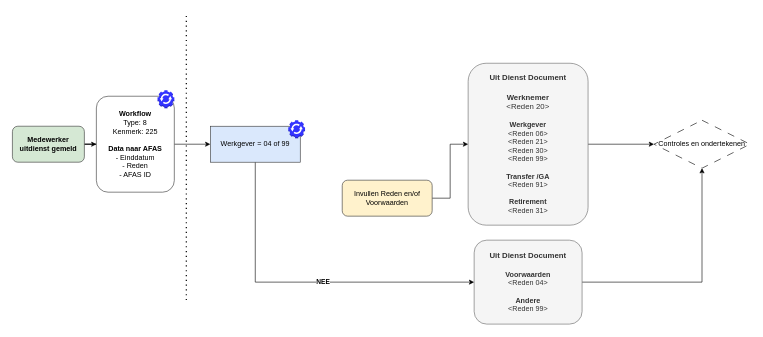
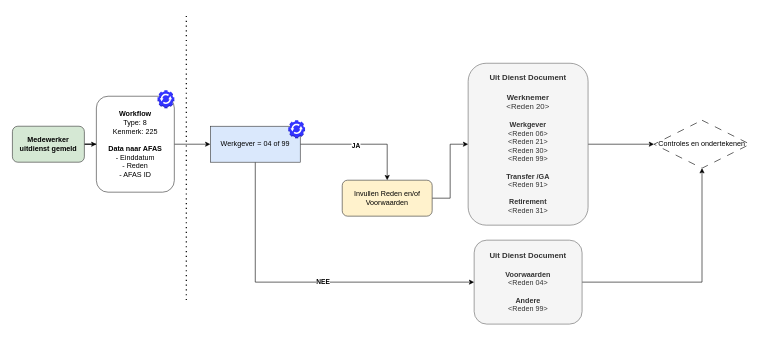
+ <mxCell id="8" style="edgeStyle=orthogonalEdgeStyle;rounded=0;orthogonalLoop=1;jettySize=auto;html=1;" parent="1" source="12" target="7" edge="1"><mxGeometry relative="1" as="geometry" /></mxCell>
+ <mxCell id="9" value="&lt;b&gt;JA&lt;/b&gt;" style="edgeLabel;html=1;align=center;verticalAlign=middle;resizable=0;points=[];" parent="8" vertex="1" connectable="0"><mxGeometry x="-0.057" y="-1" relative="1" as="geometry"><mxPoint x="-5" as="offset" /></mxGeometry></mxCell>
